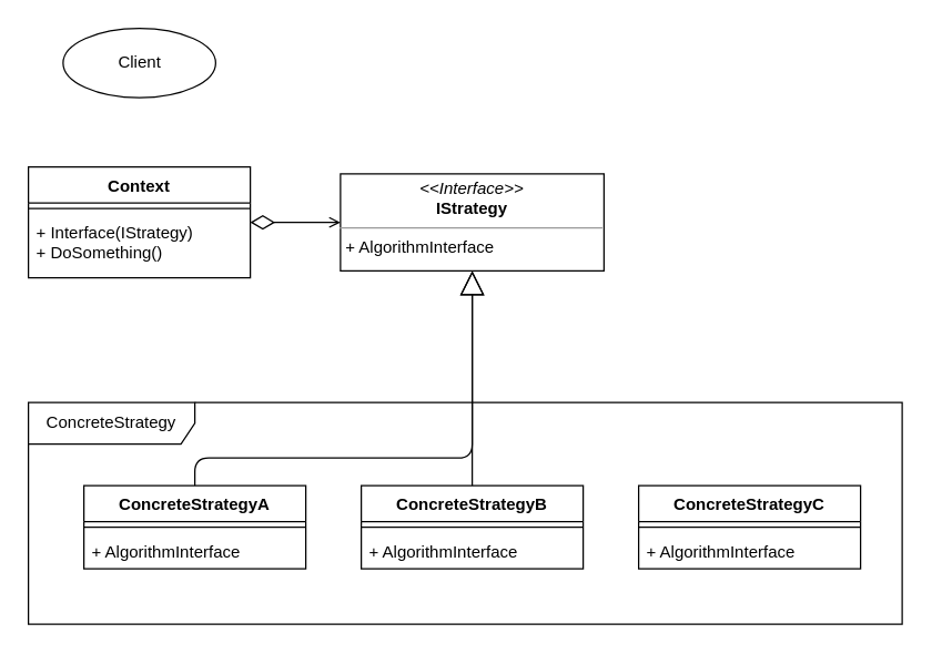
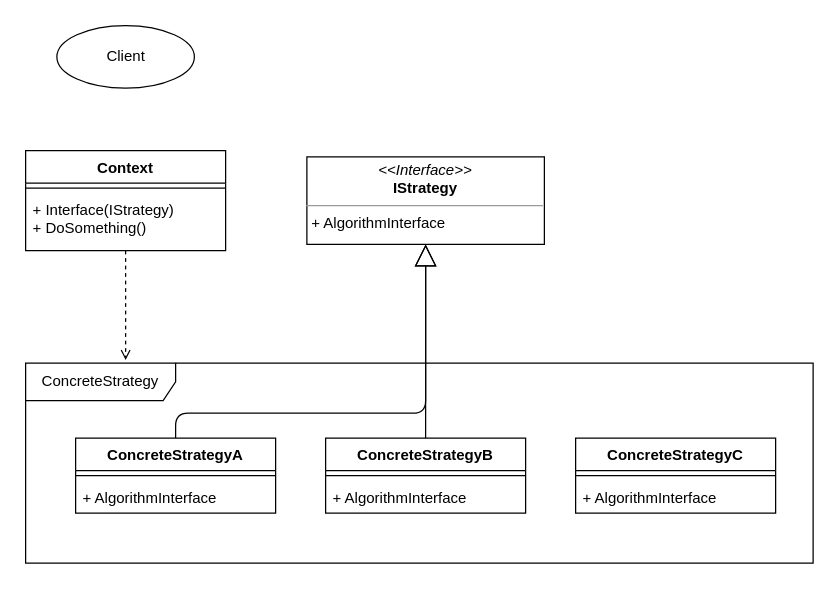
- <mxCell id="3" value="" style="edgeStyle=none;html=1;endArrow=diamondThin;endFill=0;endSize=15;startArrow=open;startFill=0;" parent="1" source="4" target="6" edge="1"><mxGeometry relative="1" as="geometry" /></mxCell>
+ <mxCell id="5" value="" style="edgeStyle=none;html=1;startArrow=none;startFill=0;endArrow=open;endFill=0;dashed=1;entryX=0.127;entryY=-0.015;entryDx=0;entryDy=0;entryPerimeter=0;" parent="1" source="6" target="17" edge="1"><mxGeometry relative="1" as="geometry" /></mxCell>
